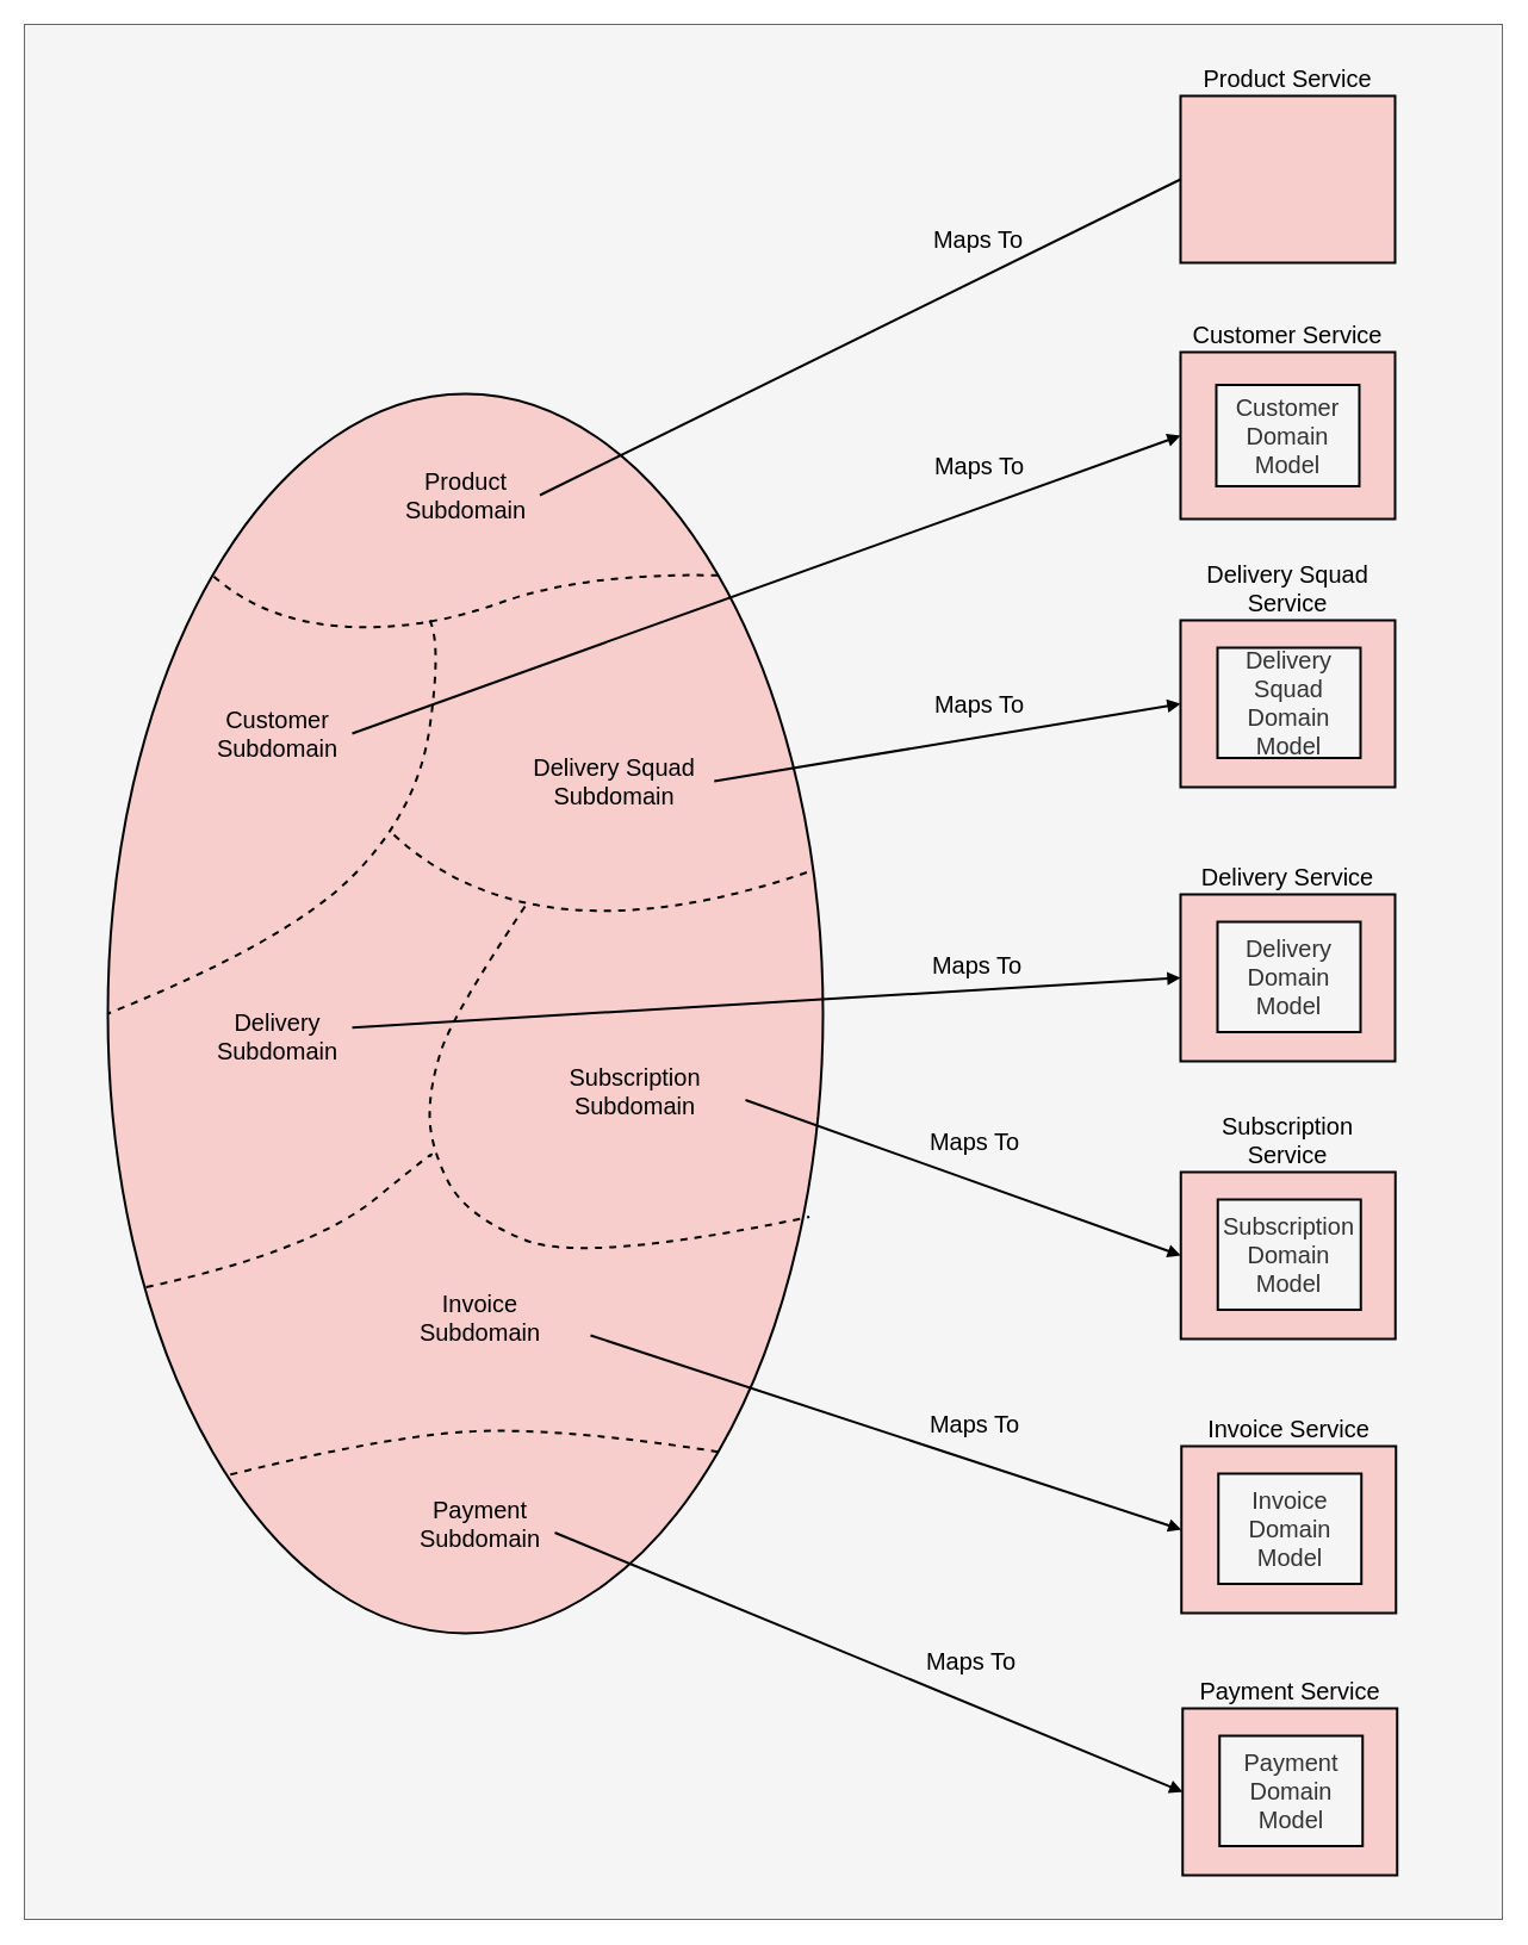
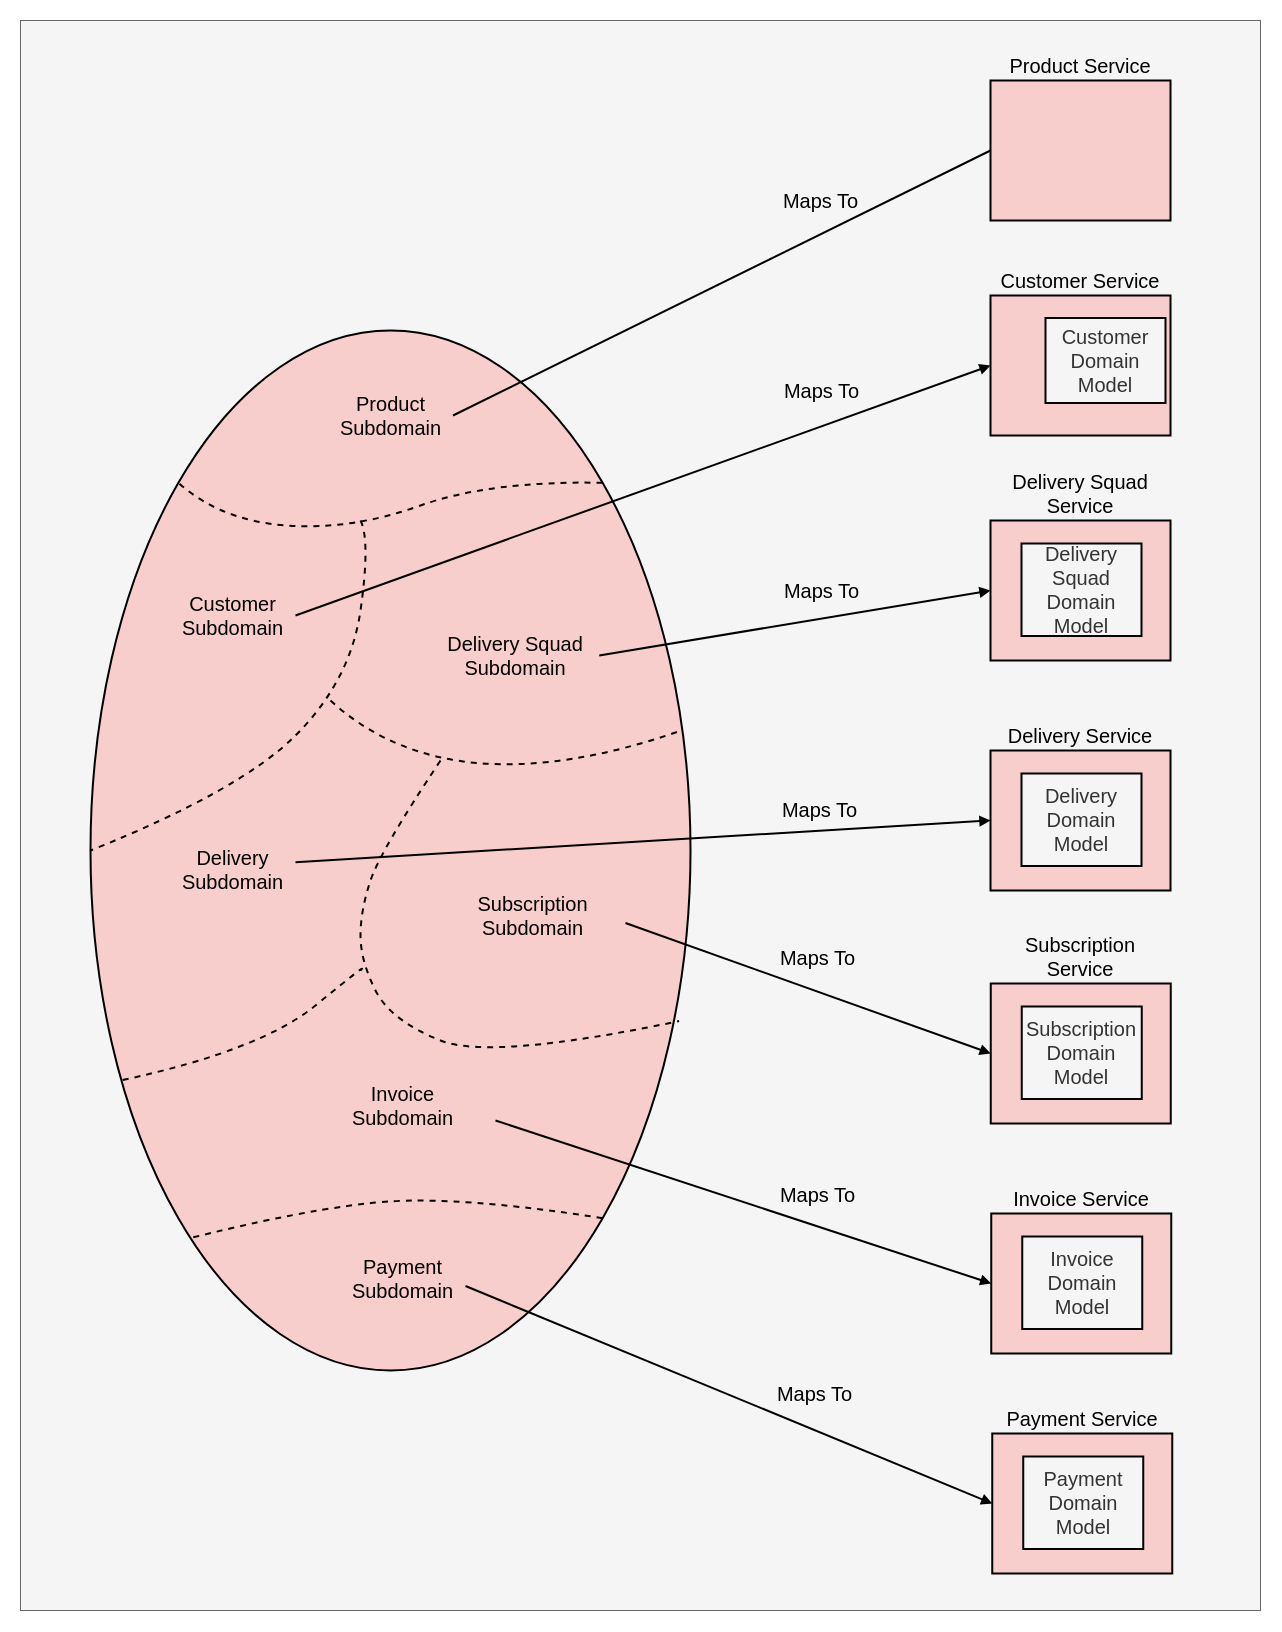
- <mxCell id="29" value="Customer Domain Model" style="rounded=0;whiteSpace=wrap;html=1;fontSize=20;strokeWidth=2;fillColor=#f5f5f5;fontColor=#333333;strokeColor=#000000;" parent="1" vertex="1"><mxGeometry x="1020" y="322.5" width="120" height="85" as="geometry" /></mxCell>
+ <mxCell id="29" value="Customer Domain Model" style="rounded=0;whiteSpace=wrap;html=1;fontSize=20;strokeWidth=2;fillColor=#f5f5f5;fontColor=#333333;strokeColor=#000000;" parent="1" vertex="1"><mxGeometry x="1045" y="317.5" width="120" height="85" as="geometry" /></mxCell>
